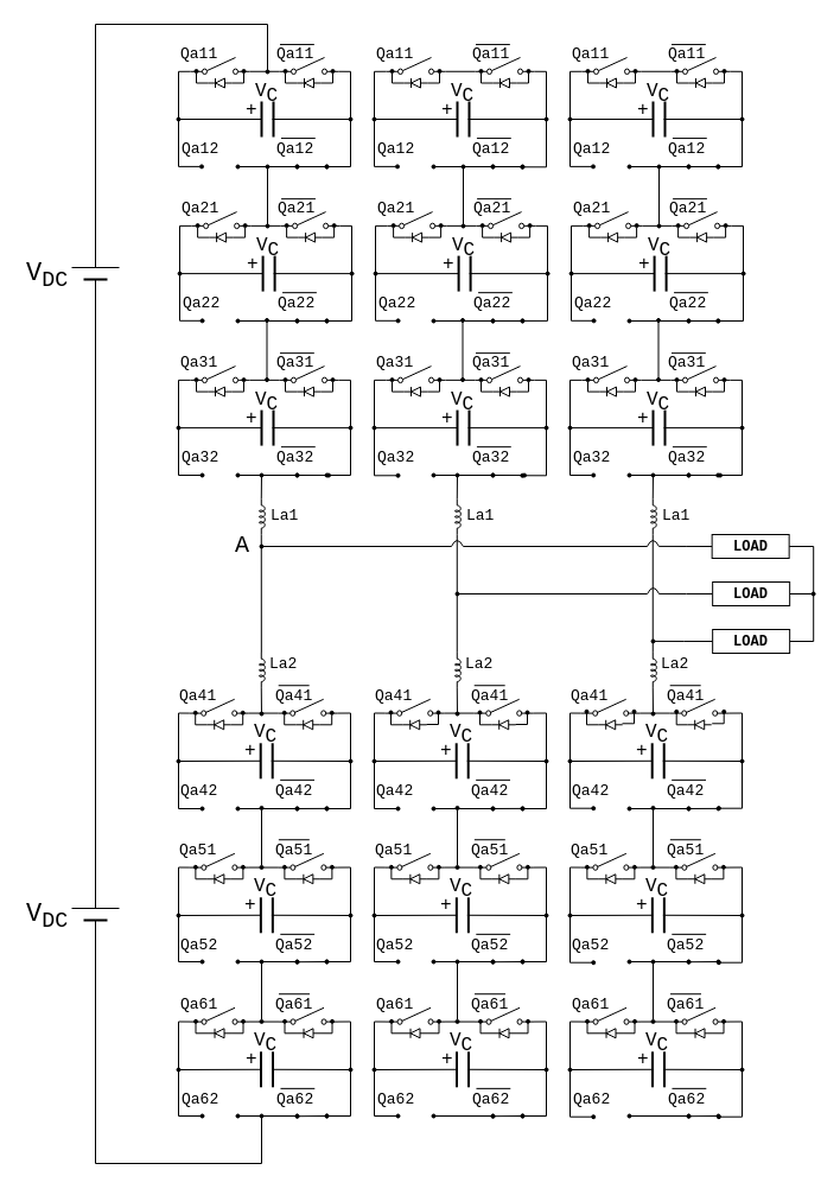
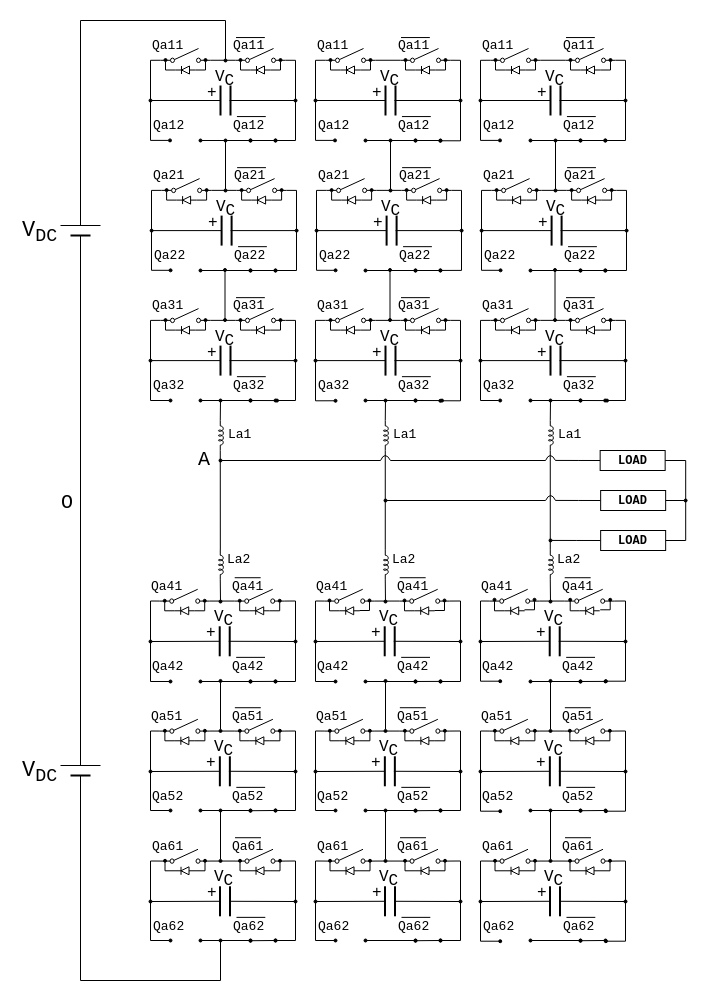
+ <mxCell id="26" value="&lt;font style=&quot;font-size: 20px&quot; face=&quot;Courier New&quot;&gt;O&lt;/font&gt;" style="text;html=1;resizable=0;points=[];autosize=1;align=left;verticalAlign=top;spacingTop=-4;" parent="1" vertex="1"><mxGeometry x="58.5" y="488" width="25" height="20" as="geometry" /></mxCell>
